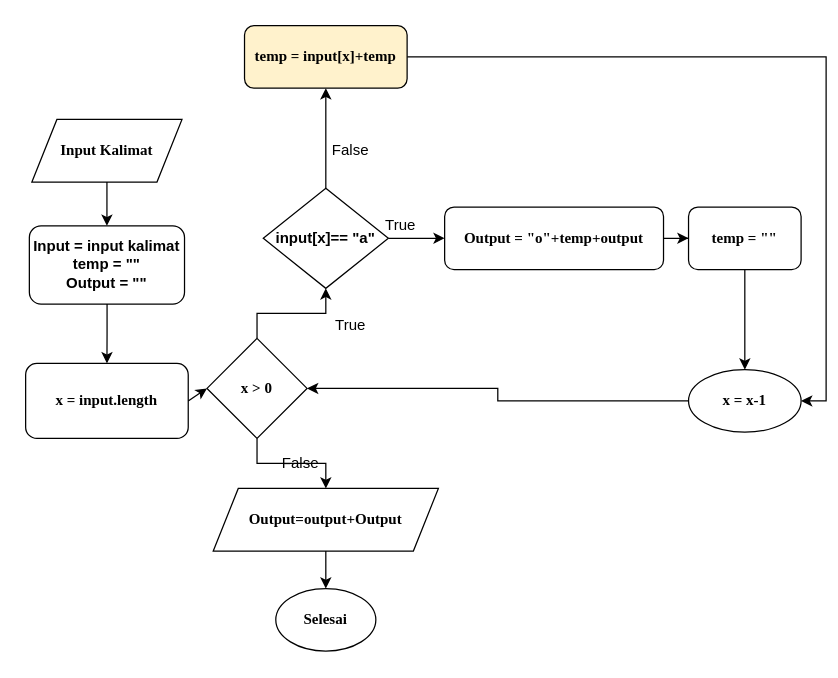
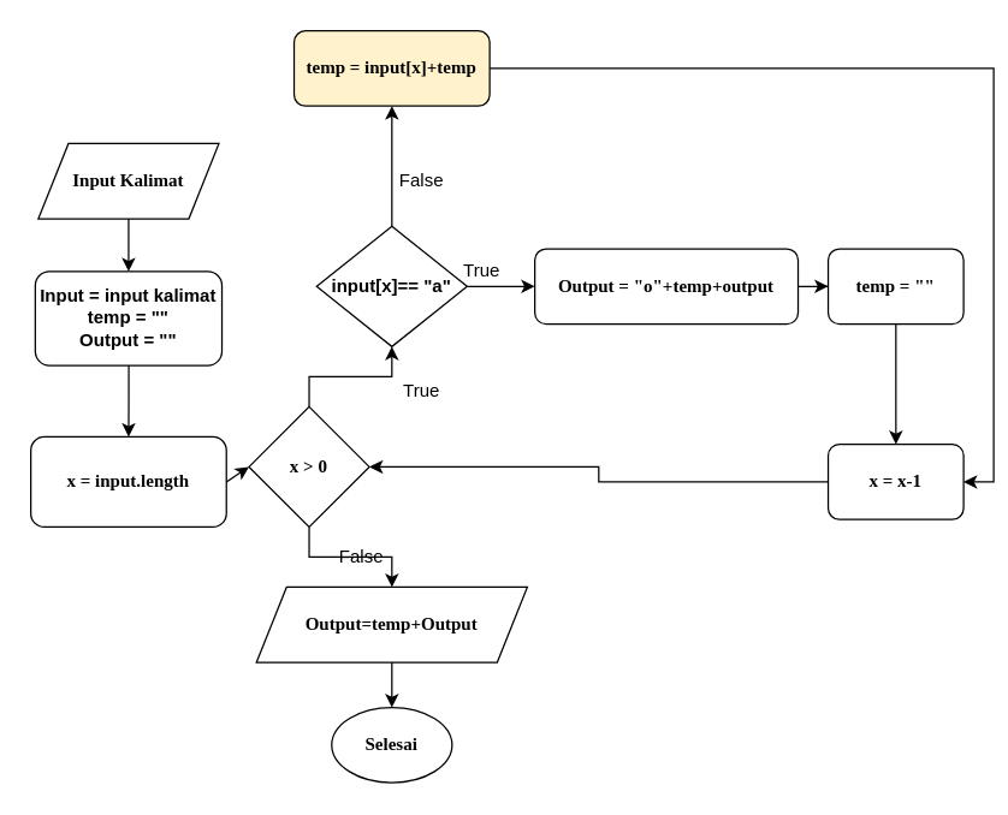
- <mxCell id="20" value="x = x-1" style="ellipse;whiteSpace=wrap;html=1;fontFamily=Georgia;fontSize=12;fontStyle=1;" parent="1" vertex="1"><mxGeometry x="550" y="295" width="90" height="50" as="geometry" /></mxCell>
+ <mxCell id="20" value="x = x-1" style="rounded=1;whiteSpace=wrap;html=1;fontFamily=Georgia;fontSize=12;fontStyle=1" parent="1" vertex="1"><mxGeometry x="550" y="295" width="90" height="50" as="geometry" /></mxCell>
- <mxCell id="24" value="Output=output+Output" style="shape=parallelogram;perimeter=parallelogramPerimeter;whiteSpace=wrap;html=1;fixedSize=1;fontFamily=Georgia;fontSize=12;fontStyle=1" parent="1" vertex="1"><mxGeometry x="170" y="390" width="180" height="50" as="geometry" /></mxCell>
+ <mxCell id="24" value="Output=temp+Output" style="shape=parallelogram;perimeter=parallelogramPerimeter;whiteSpace=wrap;html=1;fixedSize=1;fontFamily=Georgia;fontSize=12;fontStyle=1" parent="1" vertex="1"><mxGeometry x="170" y="390" width="180" height="50" as="geometry" /></mxCell>
